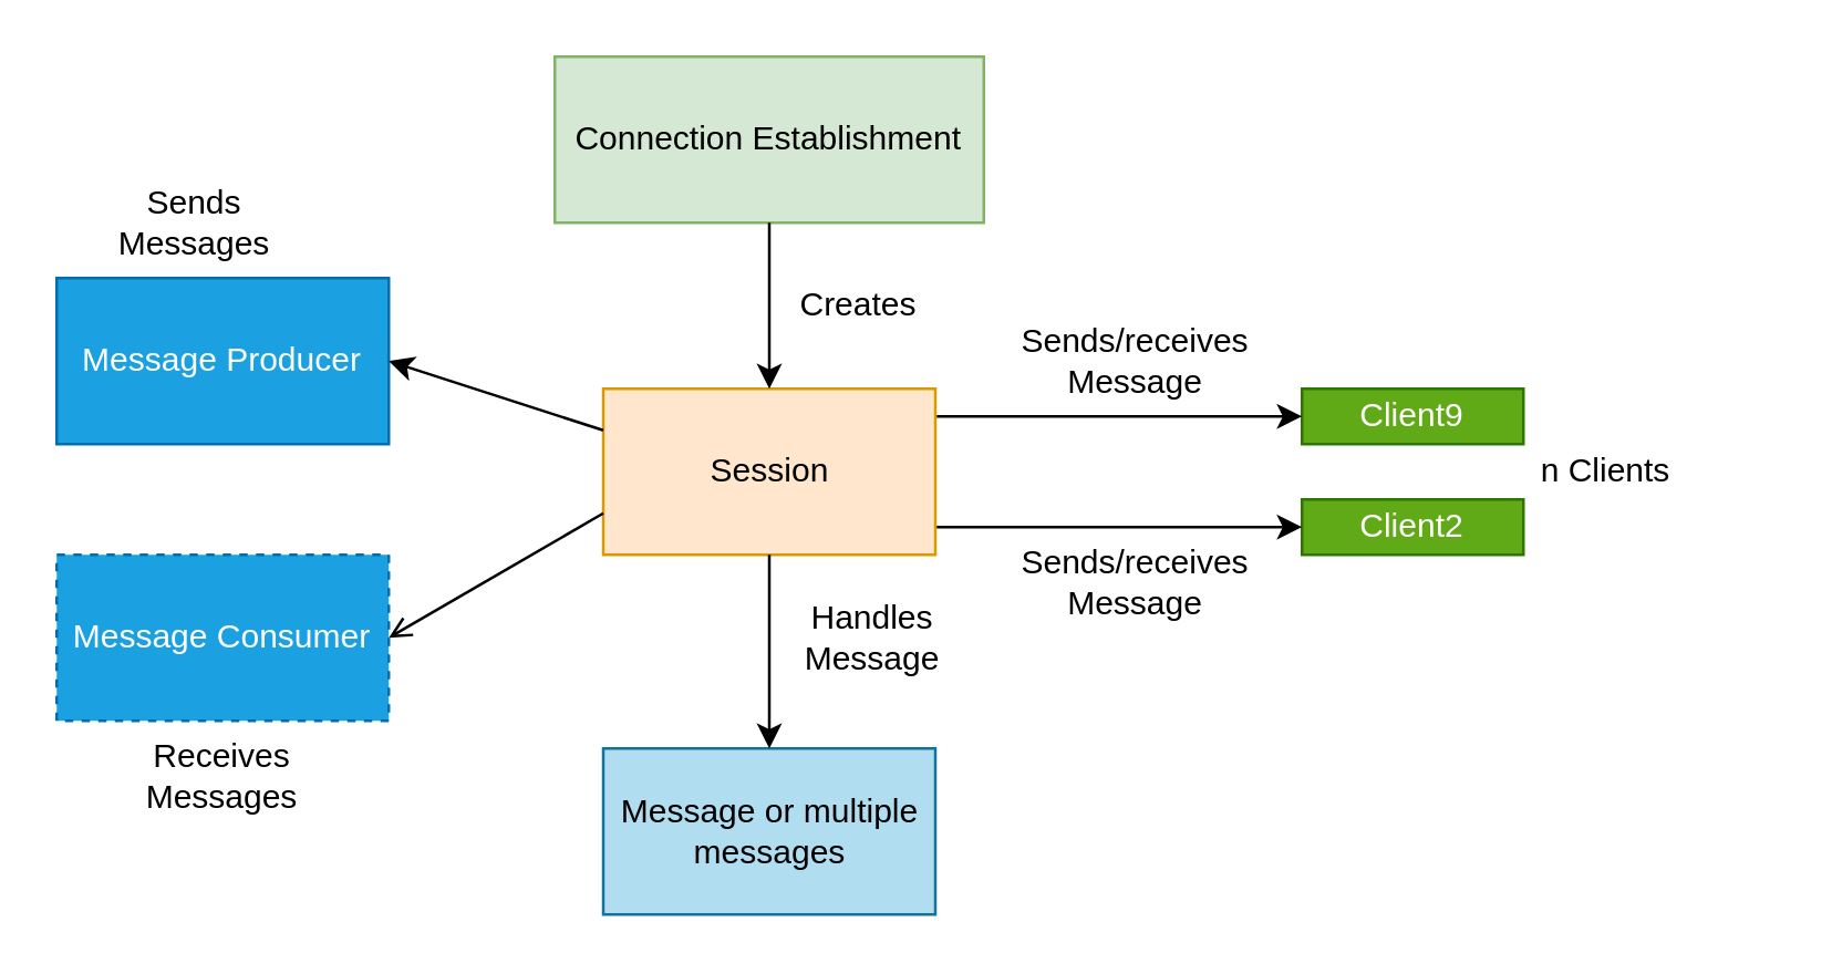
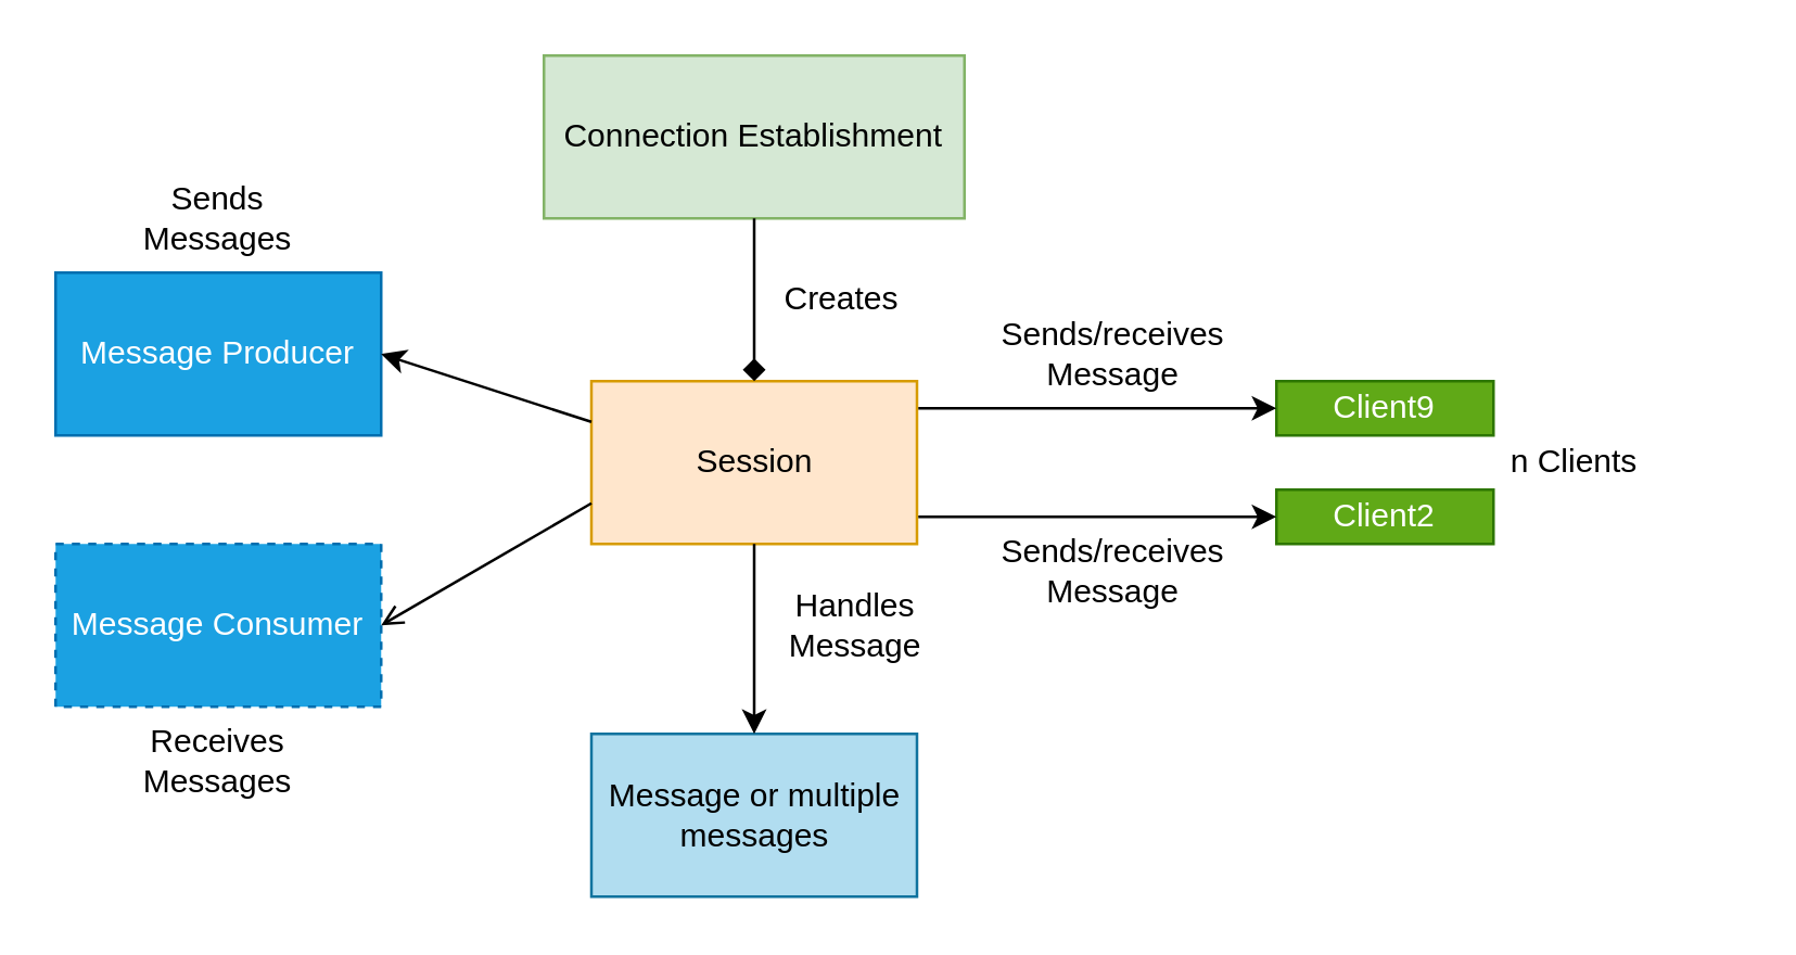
- <mxCell id="20" value="Sends Messages" style="text;html=1;strokeColor=none;fillColor=none;align=center;verticalAlign=middle;whiteSpace=wrap;rounded=0;" vertex="1" parent="1"><mxGeometry x="50" y="70" width="40" height="20" as="geometry" /></mxCell>
+ <mxCell id="20" value="Sends Messages" style="text;html=1;strokeColor=none;fillColor=none;align=center;verticalAlign=middle;whiteSpace=wrap;rounded=0;" vertex="1" parent="1"><mxGeometry x="60" y="70" width="40" height="20" as="geometry" /></mxCell>
- <mxCell id="10" value="" style="endArrow=classic;html=1;exitX=0.5;exitY=1;exitDx=0;exitDy=0;entryX=0.5;entryY=0;entryDx=0;entryDy=0;" edge="1" parent="1" source="2" target="3"><mxGeometry width="50" height="50" relative="1" as="geometry"><mxPoint x="370" y="200" as="sourcePoint" /><mxPoint x="420" y="150" as="targetPoint" /></mxGeometry></mxCell>
+ <mxCell id="10" value="" style="endArrow=diamond;html=1;exitX=0.5;exitY=1;exitDx=0;exitDy=0;entryX=0.5;entryY=0;entryDx=0;entryDy=0;" edge="1" parent="1" source="2" target="3"><mxGeometry width="50" height="50" relative="1" as="geometry"><mxPoint x="370" y="200" as="sourcePoint" /><mxPoint x="420" y="150" as="targetPoint" /></mxGeometry></mxCell>
